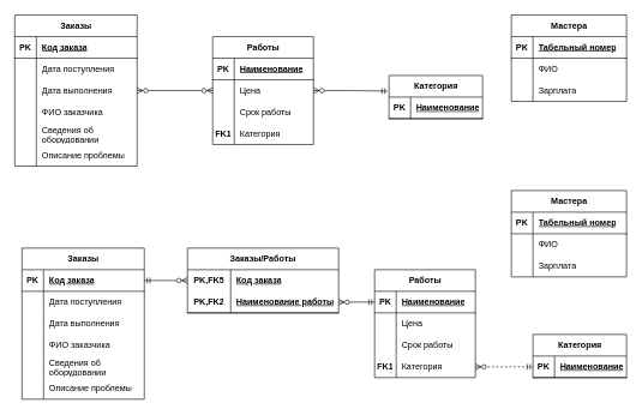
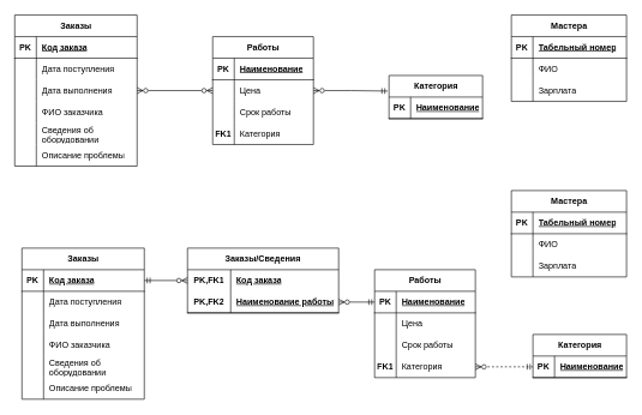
- <mxCell id="21" value="Заказы/Работы" style="shape=table;startSize=30;container=1;collapsible=1;childLayout=tableLayout;fixedRows=1;rowLines=0;fontStyle=1;align=center;resizeLast=1;html=1;whiteSpace=wrap;" vertex="1" parent="1"><mxGeometry x="260" y="344" width="210" height="90" as="geometry" /></mxCell>
+ <mxCell id="21" value="Заказы/Сведения" style="shape=table;startSize=30;container=1;collapsible=1;childLayout=tableLayout;fixedRows=1;rowLines=0;fontStyle=1;align=center;resizeLast=1;html=1;whiteSpace=wrap;" vertex="1" parent="1"><mxGeometry x="260" y="344" width="210" height="90" as="geometry" /></mxCell>
- <mxCell id="23" value="PK,FK5" style="shape=partialRectangle;connectable=0;fillColor=none;top=0;left=0;bottom=0;right=0;fontStyle=1;overflow=hidden;html=1;whiteSpace=wrap;" vertex="1" parent="22"><mxGeometry width="60" height="30" as="geometry"><mxRectangle width="60" height="30" as="alternateBounds" /></mxGeometry></mxCell>
+ <mxCell id="23" value="PK,FK1" style="shape=partialRectangle;connectable=0;fillColor=none;top=0;left=0;bottom=0;right=0;fontStyle=1;overflow=hidden;html=1;whiteSpace=wrap;" vertex="1" parent="22"><mxGeometry width="60" height="30" as="geometry"><mxRectangle width="60" height="30" as="alternateBounds" /></mxGeometry></mxCell>
